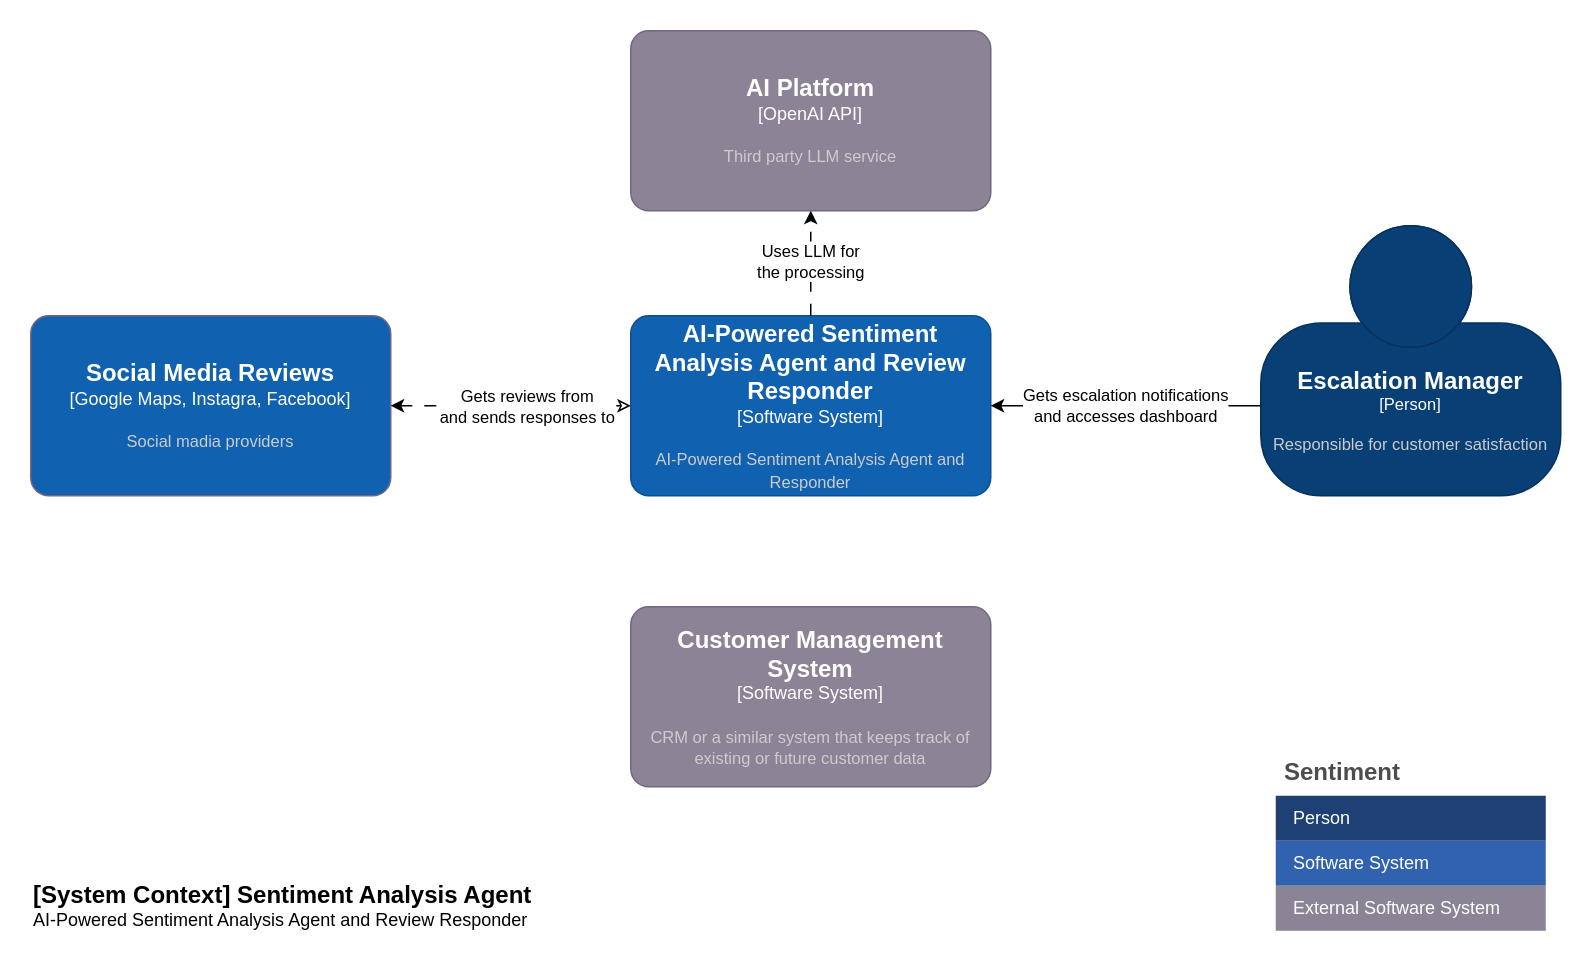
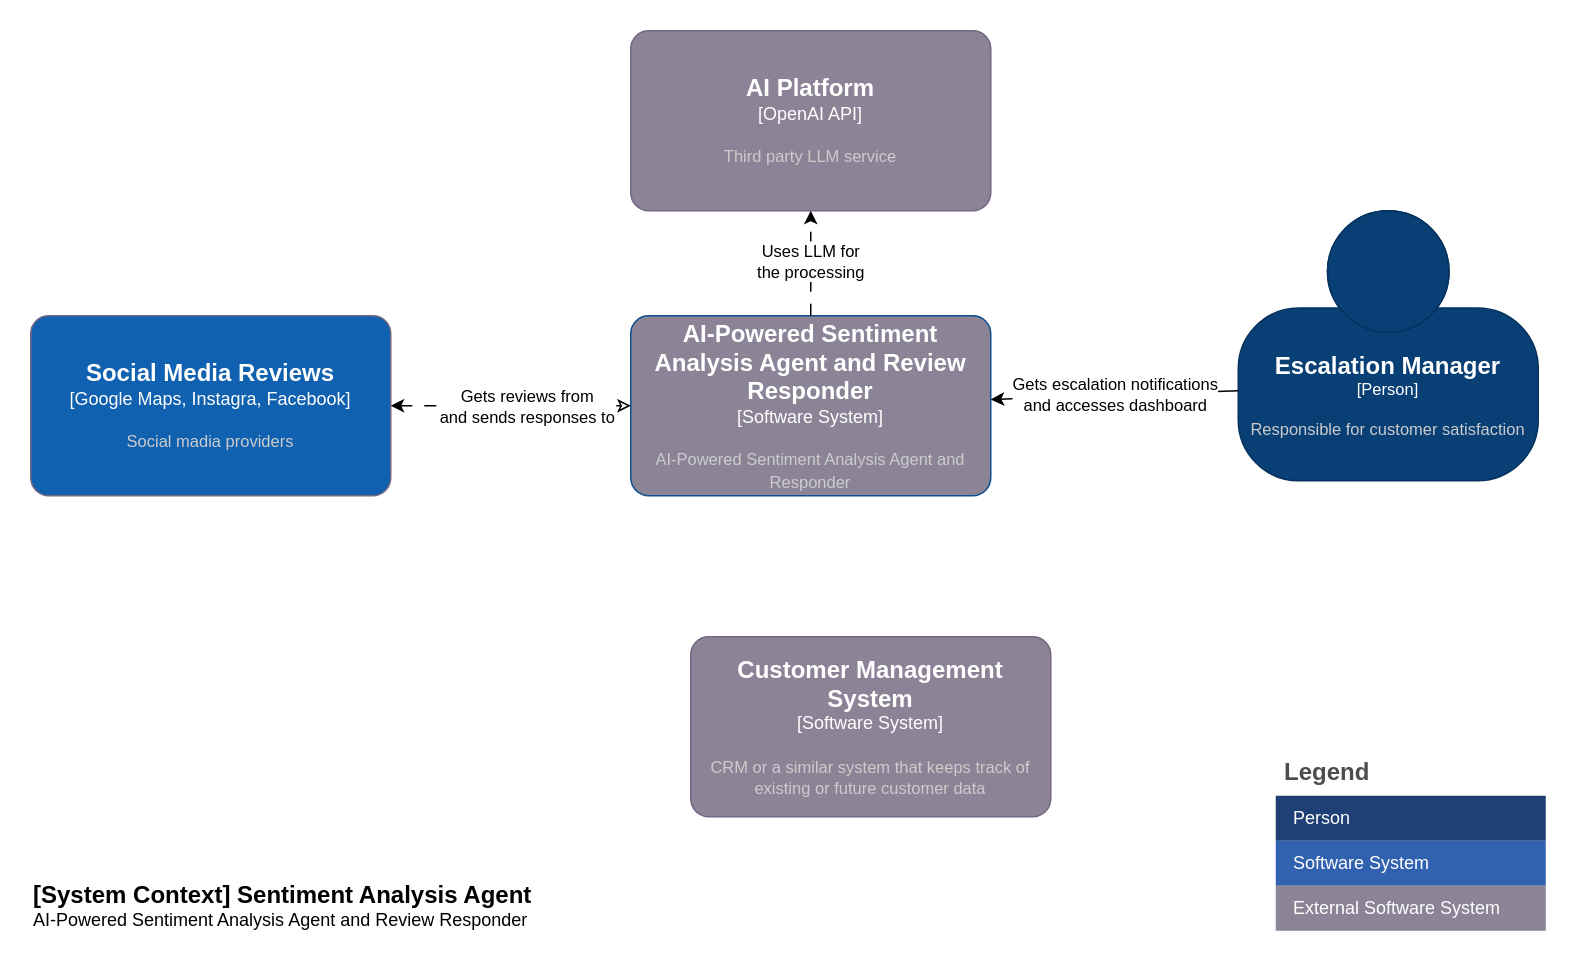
- <mxCell id="10" value="&lt;font style=&quot;font-size: 16px&quot;&gt;&lt;b&gt;Escalation Manager&lt;/b&gt;&lt;/font&gt;&lt;div&gt;[Person]&lt;/div&gt;&lt;br&gt;&lt;div&gt;&lt;font style=&quot;font-size: 11px&quot;&gt;&lt;font color=&quot;#cccccc&quot;&gt;Responsible for customer satisfaction&lt;/font&gt;&lt;/div&gt;" style="html=1;fontSize=11;dashed=0;whiteSpace=wrap;fillColor=#083F75;strokeColor=#06315C;fontColor=#ffffff;shape=mxgraph.c4.person2;align=center;metaEdit=1;points=[[0.5,0,0],[1,0.5,0],[1,0.75,0],[0.75,1,0],[0.5,1,0],[0.25,1,0],[0,0.75,0],[0,0.5,0]];resizable=0;" parent="1" vertex="1"><mxGeometry x="840" y="150" width="200" height="180" as="geometry" /></mxCell>
+ <mxCell id="10" value="&lt;font style=&quot;font-size: 16px&quot;&gt;&lt;b&gt;Escalation Manager&lt;/b&gt;&lt;/font&gt;&lt;div&gt;[Person]&lt;/div&gt;&lt;br&gt;&lt;div&gt;&lt;font style=&quot;font-size: 11px&quot;&gt;&lt;font color=&quot;#cccccc&quot;&gt;Responsible for customer satisfaction&lt;/font&gt;&lt;/div&gt;" style="html=1;fontSize=11;dashed=0;whiteSpace=wrap;fillColor=#083F75;strokeColor=#06315C;fontColor=#ffffff;shape=mxgraph.c4.person2;align=center;metaEdit=1;points=[[0.5,0,0],[1,0.5,0],[1,0.75,0],[0.75,1,0],[0.5,1,0],[0.25,1,0],[0,0.75,0],[0,0.5,0]];resizable=0;" parent="1" vertex="1"><mxGeometry x="825" y="140" width="200" height="180" as="geometry" /></mxCell>
- <mxCell id="2" value="&lt;font style=&quot;font-size: 16px&quot;&gt;&lt;b&gt;AI-Powered Sentiment Analysis Agent and Review Responder&lt;/b&gt;&lt;/font&gt;&lt;div&gt;[Software System]&lt;/div&gt;&lt;br&gt;&lt;div&gt;&lt;font style=&quot;font-size: 11px&quot;&gt;&lt;font color=&quot;#cccccc&quot;&gt;AI-Powered Sentiment Analysis Agent and Responder&lt;/font&gt;&lt;/div&gt;" style="rounded=1;whiteSpace=wrap;html=1;labelBackgroundColor=none;fillColor=#1061B0;fontColor=#ffffff;align=center;arcSize=10;strokeColor=#0D5091;metaEdit=1;resizable=0;points=[[0.25,0,0],[0.5,0,0],[0.75,0,0],[1,0.25,0],[1,0.5,0],[1,0.75,0],[0.75,1,0],[0.5,1,0],[0.25,1,0],[0,0.75,0],[0,0.5,0],[0,0.25,0]];" parent="1" vertex="1"><mxGeometry x="420" y="210" width="240" height="120" as="geometry" /></mxCell>
+ <mxCell id="2" value="&lt;font style=&quot;font-size: 16px&quot;&gt;&lt;b&gt;AI-Powered Sentiment Analysis Agent and Review Responder&lt;/b&gt;&lt;/font&gt;&lt;div&gt;[Software System]&lt;/div&gt;&lt;br&gt;&lt;div&gt;&lt;font style=&quot;font-size: 11px&quot;&gt;&lt;font color=&quot;#cccccc&quot;&gt;AI-Powered Sentiment Analysis Agent and Responder&lt;/font&gt;&lt;/div&gt;" style="rounded=1;whiteSpace=wrap;html=1;labelBackgroundColor=none;fillColor=#8b8496;fontColor=#ffffff;align=center;arcSize=10;strokeColor=#0D5091;metaEdit=1;resizable=0;points=[[0.25,0,0],[0.5,0,0],[0.75,0,0],[1,0.25,0],[1,0.5,0],[1,0.75,0],[0.75,1,0],[0.5,1,0],[0.25,1,0],[0,0.75,0],[0,0.5,0],[0,0.25,0]];" parent="1" vertex="1"><mxGeometry x="420" y="210" width="240" height="120" as="geometry" /></mxCell>
- <mxCell id="18" value="&lt;font style=&quot;font-size: 16px&quot;&gt;&lt;b&gt;Customer Management System&lt;/b&gt;&lt;/font&gt;&lt;div&gt;[Software System]&lt;/div&gt;&lt;br&gt;&lt;div&gt;&lt;font style=&quot;font-size: 11px&quot;&gt;&lt;font color=&quot;#cccccc&quot;&gt;CRM or a similar system that keeps track of existing or future customer data&lt;/font&gt;&lt;/div&gt;" style="rounded=1;whiteSpace=wrap;html=1;labelBackgroundColor=none;fillColor=#8C8496;fontColor=#ffffff;align=center;arcSize=10;strokeColor=#736782;metaEdit=1;resizable=0;points=[[0.25,0,0],[0.5,0,0],[0.75,0,0],[1,0.25,0],[1,0.5,0],[1,0.75,0],[0.75,1,0],[0.5,1,0],[0.25,1,0],[0,0.75,0],[0,0.5,0],[0,0.25,0]];" parent="1" vertex="1"><mxGeometry x="420" y="404" width="240" height="120" as="geometry" /></mxCell>
+ <mxCell id="18" value="&lt;font style=&quot;font-size: 16px&quot;&gt;&lt;b&gt;Customer Management System&lt;/b&gt;&lt;/font&gt;&lt;div&gt;[Software System]&lt;/div&gt;&lt;br&gt;&lt;div&gt;&lt;font style=&quot;font-size: 11px&quot;&gt;&lt;font color=&quot;#cccccc&quot;&gt;CRM or a similar system that keeps track of existing or future customer data&lt;/font&gt;&lt;/div&gt;" style="rounded=1;whiteSpace=wrap;html=1;labelBackgroundColor=none;fillColor=#8C8496;fontColor=#ffffff;align=center;arcSize=10;strokeColor=#736782;metaEdit=1;resizable=0;points=[[0.25,0,0],[0.5,0,0],[0.75,0,0],[1,0.25,0],[1,0.5,0],[1,0.75,0],[0.75,1,0],[0.5,1,0],[0.25,1,0],[0,0.75,0],[0,0.5,0],[0,0.25,0]];" parent="1" vertex="1"><mxGeometry x="460" y="424" width="240" height="120" as="geometry" /></mxCell>
- <mxCell id="3" value="Sentiment" style="shape=table;startSize=30;container=1;collapsible=0;childLayout=tableLayout;fontSize=16;align=left;verticalAlign=top;fillColor=none;strokeColor=none;fontColor=#4D4D4D;fontStyle=1;spacingLeft=6;spacing=0;resizable=0;" parent="1" vertex="1"><mxGeometry x="850" y="500" width="180" height="120" as="geometry" /></mxCell>
+ <mxCell id="3" value="Legend" style="shape=table;startSize=30;container=1;collapsible=0;childLayout=tableLayout;fontSize=16;align=left;verticalAlign=top;fillColor=none;strokeColor=none;fontColor=#4D4D4D;fontStyle=1;spacingLeft=6;spacing=0;resizable=0;" parent="1" vertex="1"><mxGeometry x="850" y="500" width="180" height="120" as="geometry" /></mxCell>
